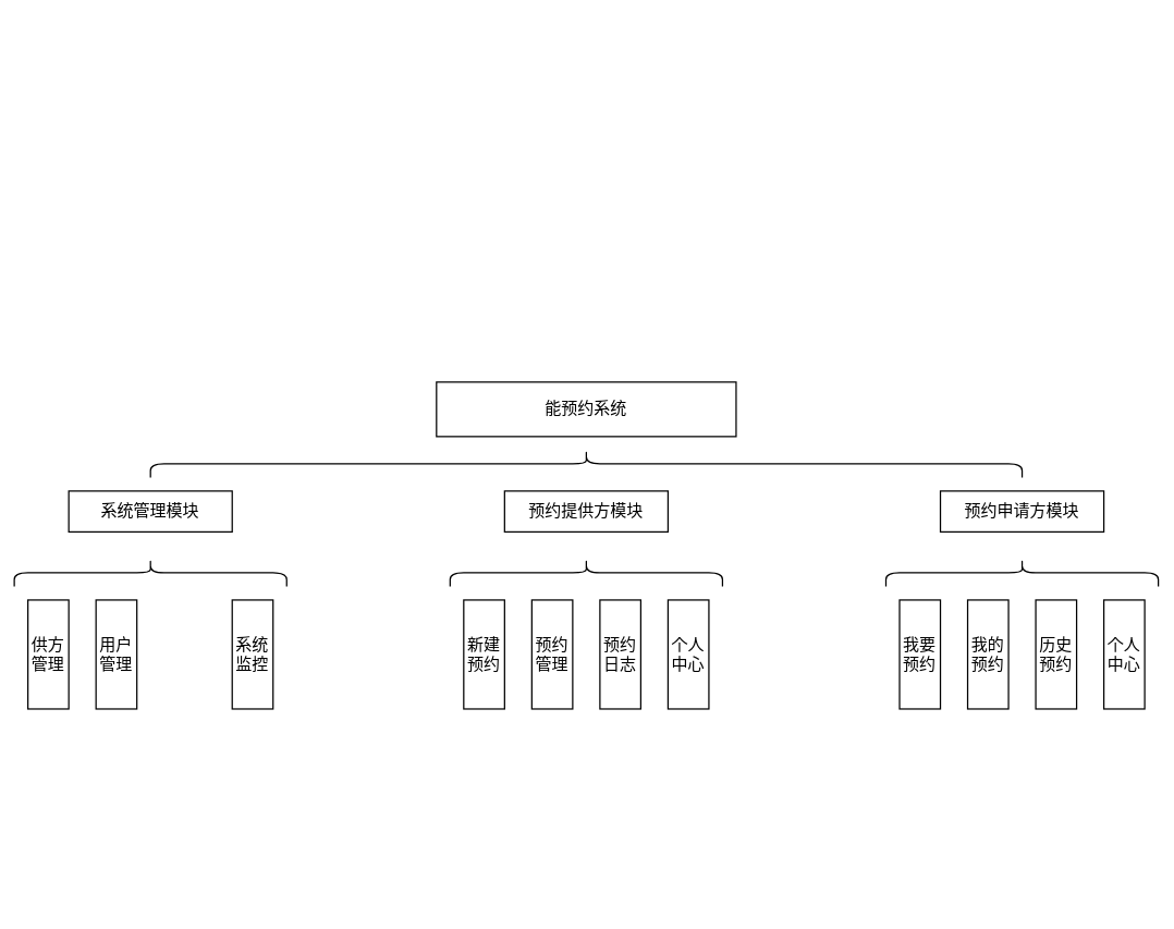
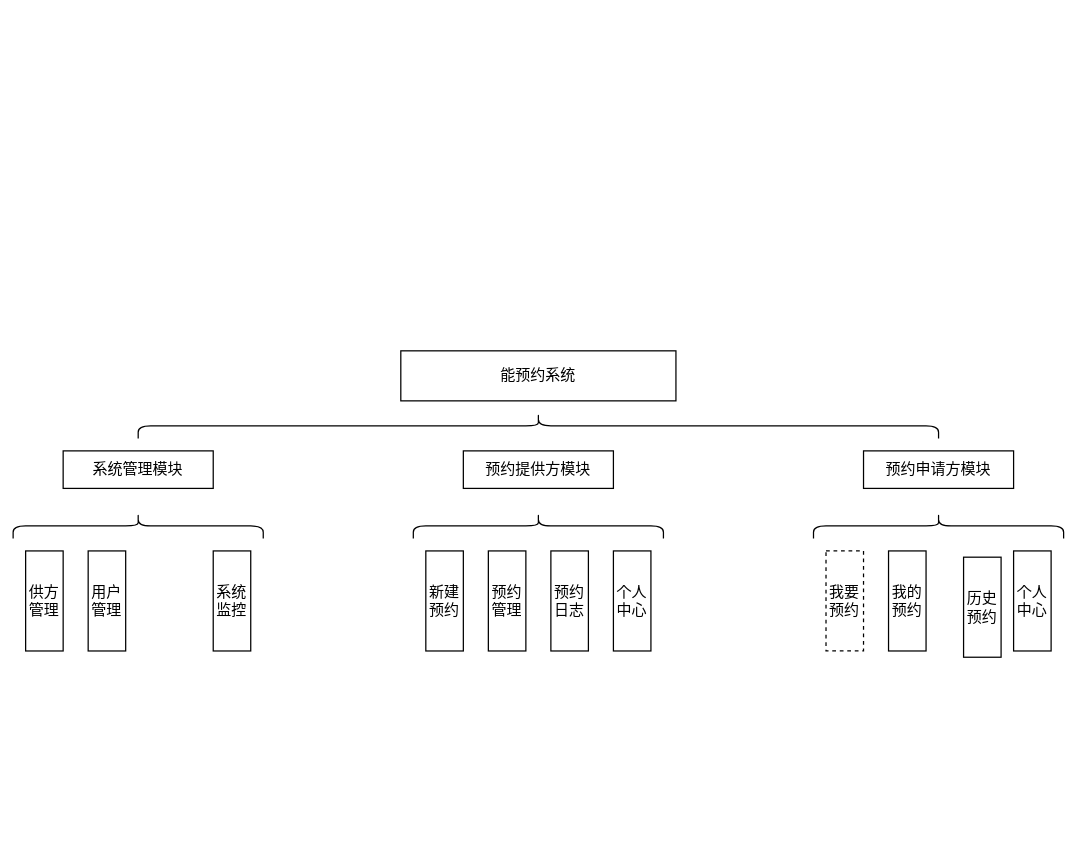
- <mxCell id="17" value="我要预约" style="rounded=0;whiteSpace=wrap;html=1;horizontal=1;" vertex="1" parent="1"><mxGeometry x="660" y="440" width="30" height="80" as="geometry" /></mxCell>
+ <mxCell id="17" value="我要预约" style="rounded=0;whiteSpace=wrap;html=1;horizontal=1;dashed=1;" vertex="1" parent="1"><mxGeometry x="660" y="440" width="30" height="80" as="geometry" /></mxCell>
- <mxCell id="19" value="历史预约" style="rounded=0;whiteSpace=wrap;html=1;horizontal=1;" vertex="1" parent="1"><mxGeometry x="760" y="440" width="30" height="80" as="geometry" /></mxCell>
+ <mxCell id="19" value="历史预约" style="rounded=0;whiteSpace=wrap;html=1;horizontal=1;" vertex="1" parent="1"><mxGeometry x="770" y="445" width="30" height="80" as="geometry" /></mxCell>
